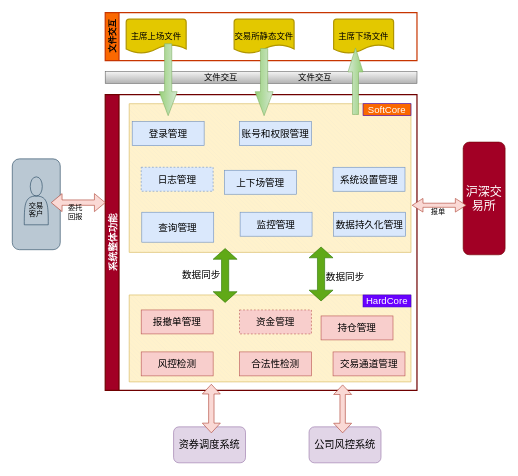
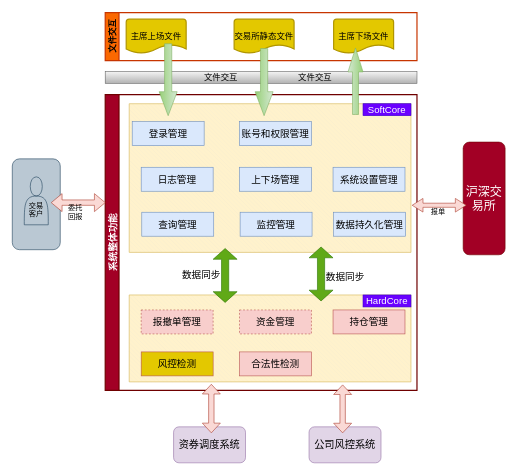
- <mxCell id="19" value="SoftCore" style="rounded=0;whiteSpace=wrap;html=1;fillColor=#fa6800;fontColor=#ffffff;strokeColor=#3700CC;fontSize=16;" parent="1" vertex="1"><mxGeometry x="605" y="172" width="80" height="20" as="geometry" /></mxCell>
+ <mxCell id="19" value="SoftCore" style="rounded=0;whiteSpace=wrap;html=1;fillColor=#6a00ff;fontColor=#ffffff;strokeColor=#3700CC;fontSize=16;" parent="1" vertex="1"><mxGeometry x="605" y="172" width="80" height="20" as="geometry" /></mxCell>
- <mxCell id="7" value="日志管理" style="rounded=0;whiteSpace=wrap;html=1;fillColor=#dae8fc;strokeColor=#6c8ebf;fontSize=16;dashed=1;" parent="1" vertex="1"><mxGeometry x="235" y="278" width="120" height="40" as="geometry" /></mxCell>
+ <mxCell id="7" value="日志管理" style="rounded=0;whiteSpace=wrap;html=1;fillColor=#dae8fc;strokeColor=#6c8ebf;fontSize=16;" parent="1" vertex="1"><mxGeometry x="235" y="278" width="120" height="40" as="geometry" /></mxCell>
- <mxCell id="8" value="上下场管理" style="rounded=0;whiteSpace=wrap;html=1;fillColor=#dae8fc;strokeColor=#6c8ebf;fontSize=16;" parent="1" vertex="1"><mxGeometry x="374" y="283" width="120" height="40" as="geometry" /></mxCell>
+ <mxCell id="8" value="上下场管理" style="rounded=0;whiteSpace=wrap;html=1;fillColor=#dae8fc;strokeColor=#6c8ebf;fontSize=16;" parent="1" vertex="1"><mxGeometry x="399" y="278" width="120" height="40" as="geometry" /></mxCell>
- <mxCell id="41" value="查询管理" style="rounded=0;whiteSpace=wrap;html=1;fillColor=#dae8fc;strokeColor=#6c8ebf;fontSize=16;" parent="1" vertex="1"><mxGeometry x="236" y="353" width="120" height="50" as="geometry" /></mxCell>
+ <mxCell id="41" value="查询管理" style="rounded=0;whiteSpace=wrap;html=1;fillColor=#dae8fc;strokeColor=#6c8ebf;fontSize=16;" parent="1" vertex="1"><mxGeometry x="236" y="353" width="120" height="40" as="geometry" /></mxCell>
- <mxCell id="10" value="报撤单管理" style="rounded=0;whiteSpace=wrap;html=1;fillColor=#f8cecc;strokeColor=#b85450;fontSize=16;" parent="1" vertex="1"><mxGeometry x="235" y="516" width="120" height="40" as="geometry" /></mxCell>
+ <mxCell id="10" value="报撤单管理" style="rounded=0;whiteSpace=wrap;html=1;fillColor=#f8cecc;strokeColor=#b85450;fontSize=16;dashed=1;" parent="1" vertex="1"><mxGeometry x="235" y="516" width="120" height="40" as="geometry" /></mxCell>
- <mxCell id="12" value="持仓管理" style="rounded=0;whiteSpace=wrap;html=1;fillColor=#f8cecc;strokeColor=#b85450;fontSize=16;" parent="1" vertex="1"><mxGeometry x="535" y="526" width="120" height="40" as="geometry" /></mxCell>
+ <mxCell id="12" value="持仓管理" style="rounded=0;whiteSpace=wrap;html=1;fillColor=#f8cecc;strokeColor=#b85450;fontSize=16;" parent="1" vertex="1"><mxGeometry x="555" y="516" width="120" height="40" as="geometry" /></mxCell>
- <mxCell id="13" value="风控检测" style="rounded=0;whiteSpace=wrap;html=1;fillColor=#f8cecc;strokeColor=#b85450;fontSize=16;" parent="1" vertex="1"><mxGeometry x="235" y="586" width="120" height="40" as="geometry" /></mxCell>
+ <mxCell id="13" value="风控检测" style="rounded=0;whiteSpace=wrap;html=1;fillColor=#e3c800;strokeColor=#b85450;fontSize=16;" parent="1" vertex="1"><mxGeometry x="235" y="586" width="120" height="40" as="geometry" /></mxCell>
- <mxCell id="15" value="交易通道管理" style="rounded=0;whiteSpace=wrap;html=1;fillColor=#f8cecc;strokeColor=#b85450;fontSize=16;" parent="1" vertex="1"><mxGeometry x="555" y="586" width="120" height="40" as="geometry" /></mxCell>
